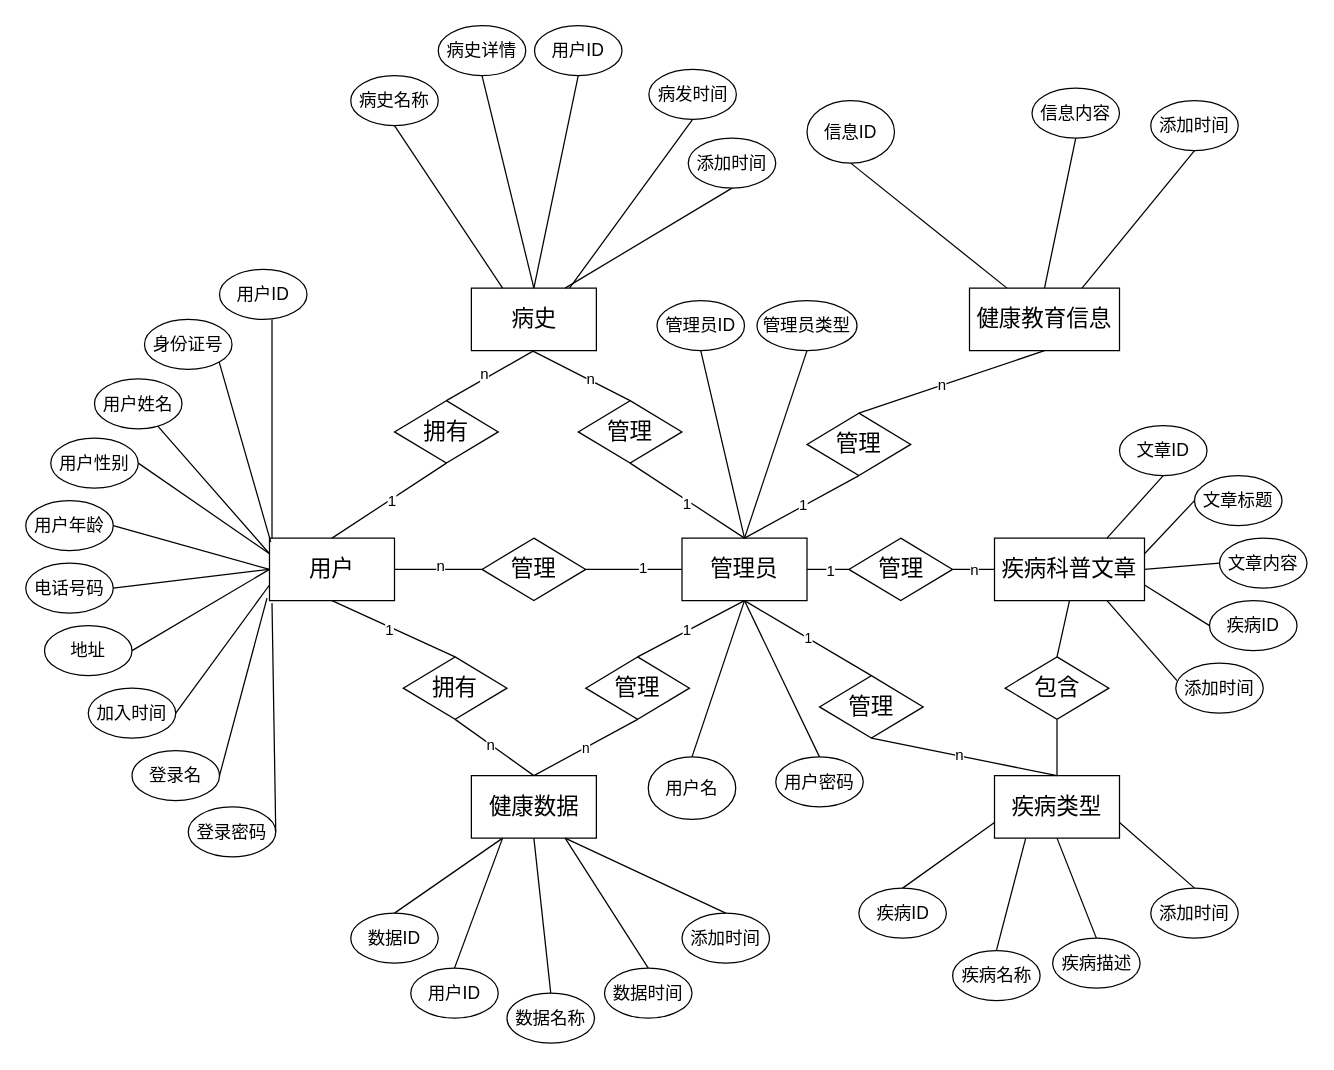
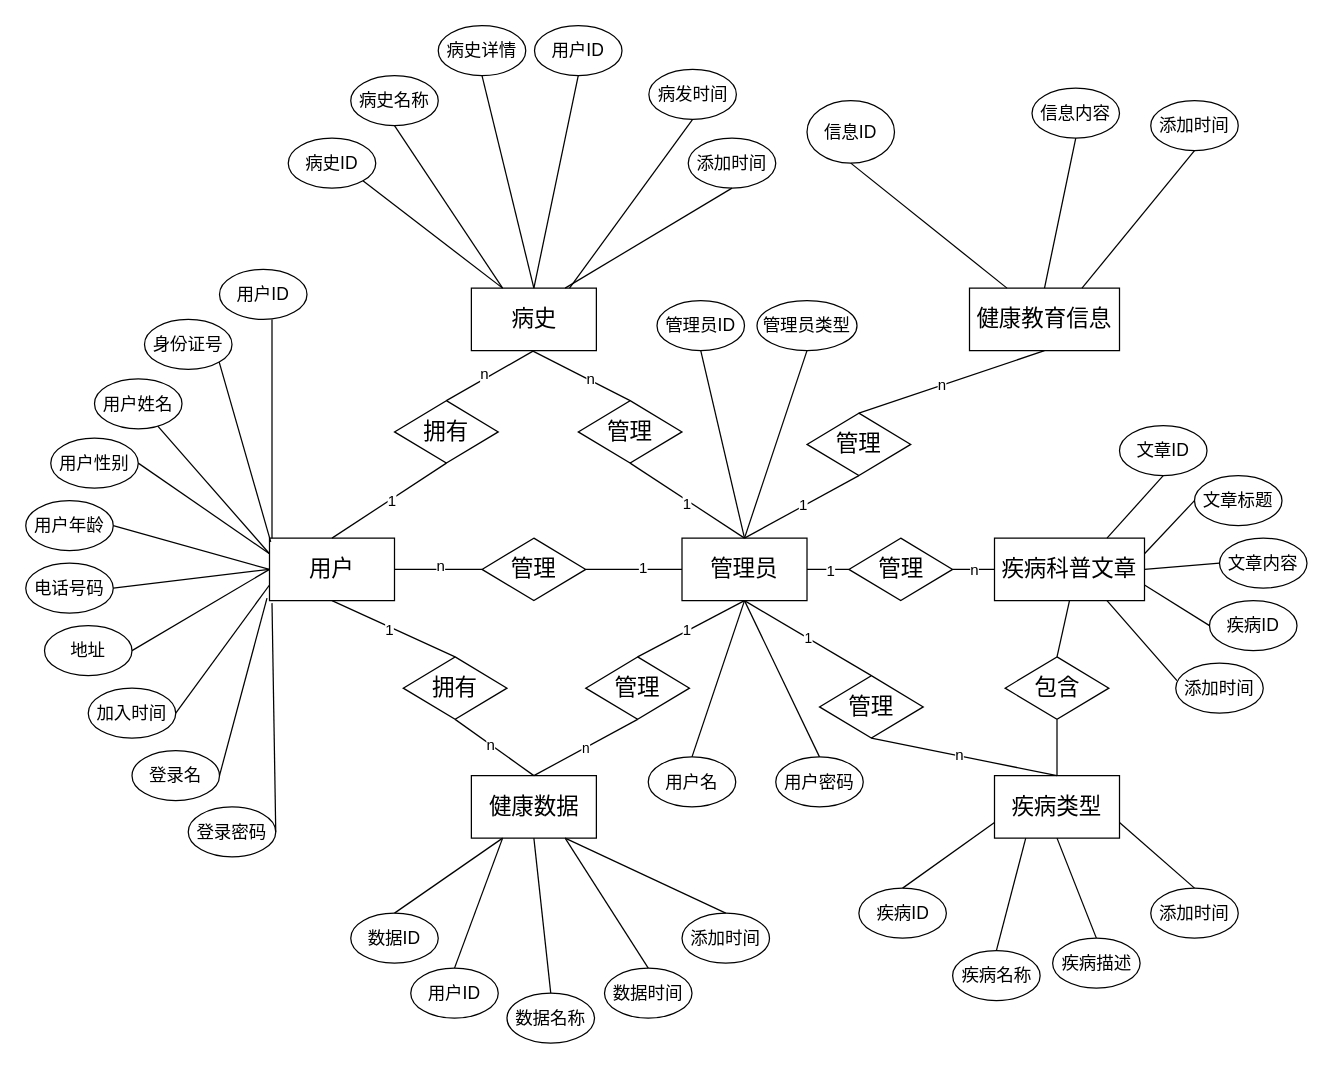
+ <mxCell id="70" value="&lt;font style=&quot;font-size: 14px&quot;&gt;病史ID&lt;/font&gt;" style="ellipse;whiteSpace=wrap;html=1;" vertex="1" parent="1"><mxGeometry x="230" y="110" width="70" height="40" as="geometry" /></mxCell>
+ <mxCell id="75" value="" style="endArrow=none;html=1;exitX=1;exitY=1;exitDx=0;exitDy=0;entryX=0.25;entryY=0;entryDx=0;entryDy=0;" edge="1" parent="1" source="70" target="5"><mxGeometry width="50" height="50" relative="1" as="geometry"><mxPoint x="325" as="sourcePoint" y="190" /><mxPoint x="375" y="140" as="targetPoint" /></mxGeometry></mxCell>
- <mxCell id="90" value="&lt;font style=&quot;font-size: 14px&quot;&gt;用户名&lt;/font&gt;" style="ellipse;whiteSpace=wrap;html=1;" vertex="1" parent="1"><mxGeometry x="518" y="605" width="70" height="50" as="geometry" /></mxCell>
+ <mxCell id="90" value="&lt;font style=&quot;font-size: 14px&quot;&gt;用户名&lt;/font&gt;" style="ellipse;whiteSpace=wrap;html=1;" vertex="1" parent="1"><mxGeometry x="518" y="605" width="70" height="40" as="geometry" /></mxCell>
